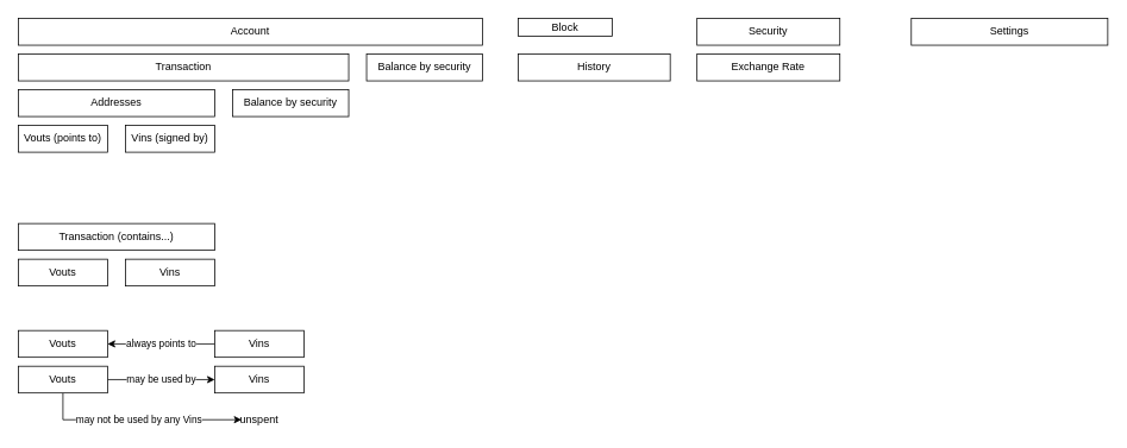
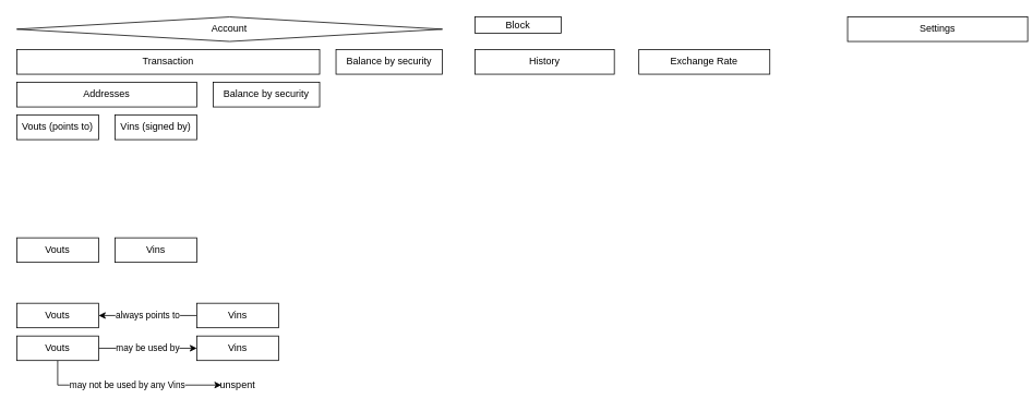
- <mxCell id="2" value="Account" style="rounded=0;whiteSpace=wrap;html=1;" parent="1" vertex="1"><mxGeometry x="20" y="20" width="520" height="30" as="geometry" /></mxCell>
+ <mxCell id="2" value="Account" style="rhombus;whiteSpace=wrap;html=1;" parent="1" vertex="1"><mxGeometry x="20" y="20" width="520" height="30" as="geometry" /></mxCell>
- <mxCell id="10" value="Security" style="rounded=0;whiteSpace=wrap;html=1;" parent="1" vertex="1"><mxGeometry x="780" y="20" width="160" height="30" as="geometry" /></mxCell>
- <mxCell id="12" value="Settings" style="rounded=0;whiteSpace=wrap;html=1;" parent="1" vertex="1"><mxGeometry x="1020" y="20" width="220" height="30" as="geometry" /></mxCell>
+ <mxCell id="12" value="Settings" style="rounded=0;whiteSpace=wrap;html=1;" parent="1" vertex="1"><mxGeometry x="1035" y="20" width="220" height="30" as="geometry" /></mxCell>
- <mxCell id="16" value="Transaction (contains...)" style="rounded=0;whiteSpace=wrap;html=1;" vertex="1" parent="1"><mxGeometry x="20" y="250" width="220" height="30" as="geometry" /></mxCell>
